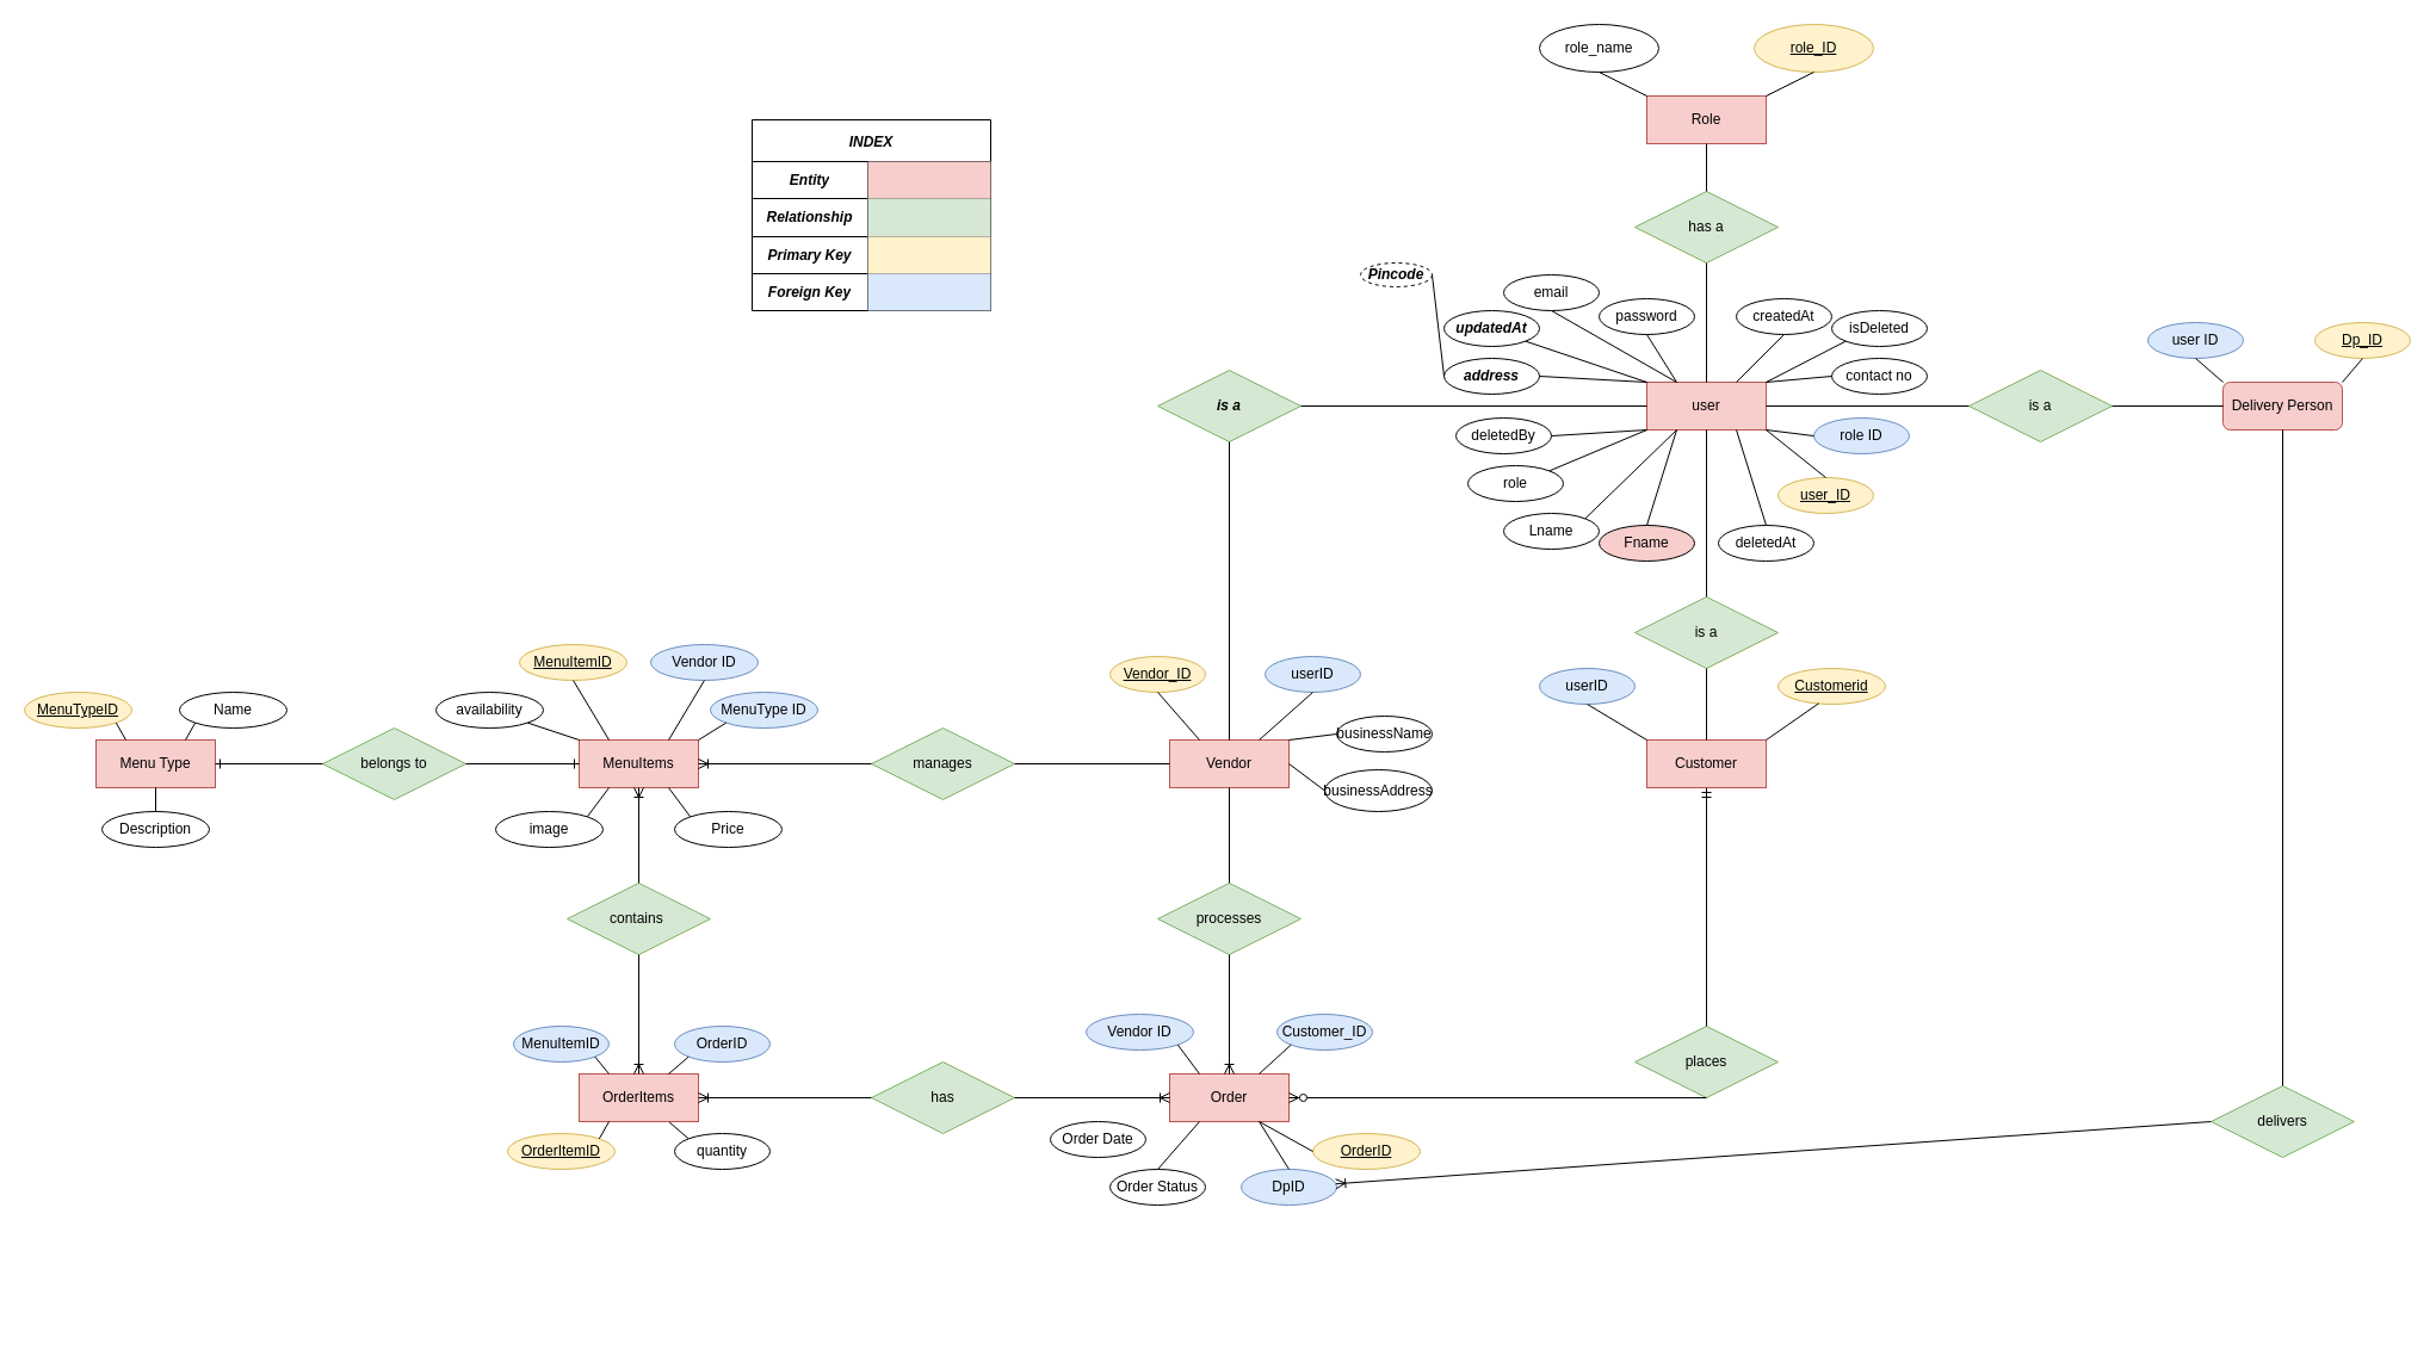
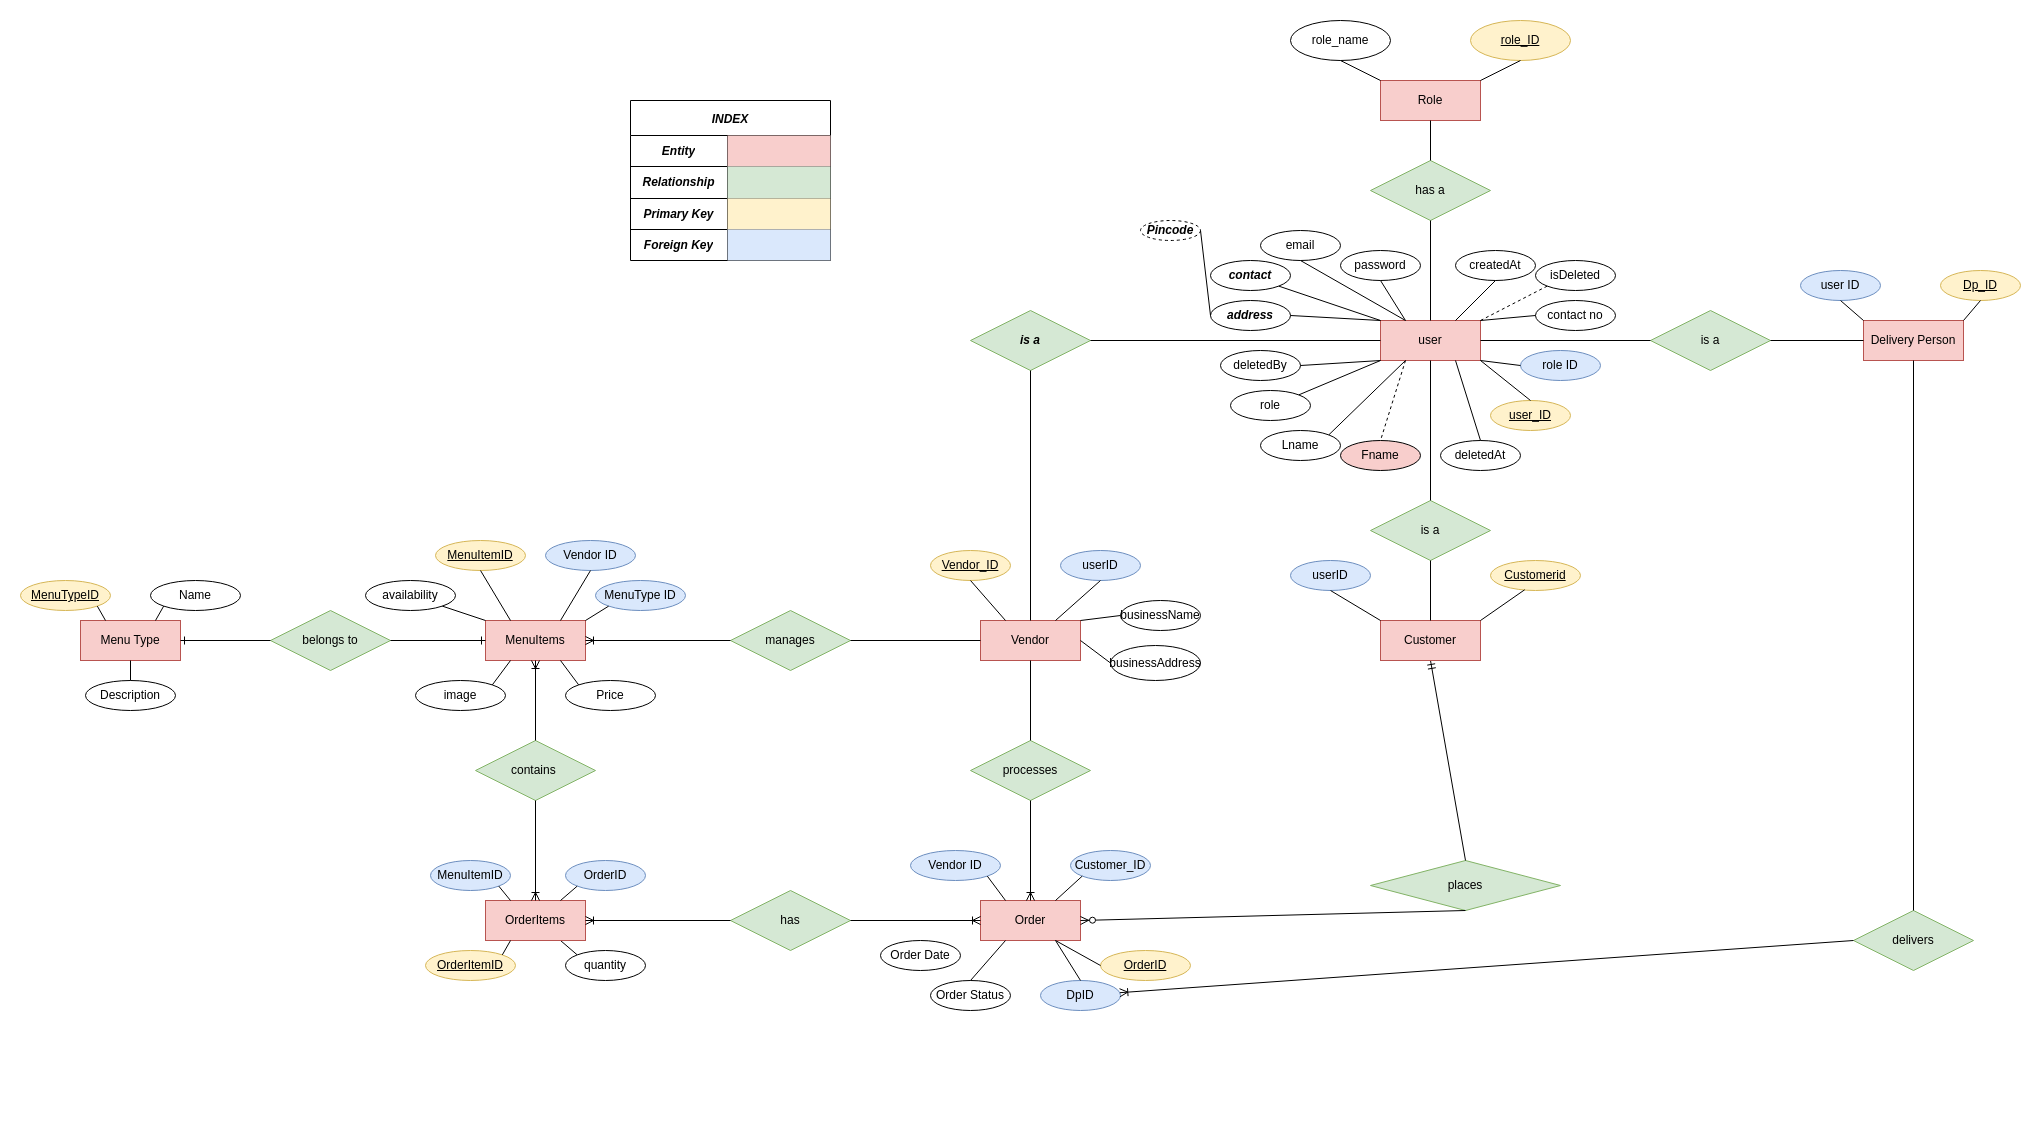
- <mxCell id="88" value="updatedAt" style="ellipse;whiteSpace=wrap;html=1;align=center;fontStyle=3" parent="1" vertex="1"><mxGeometry x="1210" y="260" width="80" height="30" as="geometry" /></mxCell>
+ <mxCell id="88" value="contact" style="ellipse;whiteSpace=wrap;html=1;align=center;fontStyle=3" parent="1" vertex="1"><mxGeometry x="1210" y="260" width="80" height="30" as="geometry" /></mxCell>
- <mxCell id="95" value="" style="endArrow=none;html=1;rounded=0;exitX=0;exitY=1;exitDx=0;exitDy=0;entryX=1;entryY=0;entryDx=0;entryDy=0;" parent="1" source="89" target="2" edge="1"><mxGeometry relative="1" as="geometry"><mxPoint x="1570" y="710" as="sourcePoint" /><mxPoint x="1730" y="710" as="targetPoint" /></mxGeometry></mxCell>
+ <mxCell id="95" value="" style="endArrow=none;html=1;rounded=0;exitX=0;exitY=1;exitDx=0;exitDy=0;entryX=1;entryY=0;entryDx=0;entryDy=0;dashed=1;" parent="1" source="89" target="2" edge="1"><mxGeometry relative="1" as="geometry"><mxPoint x="1570" y="710" as="sourcePoint" /><mxPoint x="1730" y="710" as="targetPoint" /></mxGeometry></mxCell>
- <mxCell id="22" value="Delivery Person" style="whiteSpace=wrap;html=1;align=center;fillColor=#f8cecc;strokeColor=#b85450;rounded=1;" parent="1" vertex="1"><mxGeometry x="1863" y="320" width="100" height="40" as="geometry" /></mxCell>
+ <mxCell id="22" value="Delivery Person" style="whiteSpace=wrap;html=1;align=center;fillColor=#f8cecc;strokeColor=#b85450;" parent="1" vertex="1"><mxGeometry x="1863" y="320" width="100" height="40" as="geometry" /></mxCell>
- <mxCell id="24" value="" style="endArrow=none;html=1;rounded=0;entryX=0.5;entryY=0;entryDx=0;entryDy=0;exitX=0.25;exitY=1;exitDx=0;exitDy=0;" parent="1" source="2" target="23" edge="1"><mxGeometry width="50" height="50" relative="1" as="geometry"><mxPoint x="1350" y="710" as="sourcePoint" /><mxPoint x="1200" y="745" as="targetPoint" /><Array as="points" /></mxGeometry></mxCell>
+ <mxCell id="24" value="" style="endArrow=none;html=1;rounded=0;entryX=0.5;entryY=0;entryDx=0;entryDy=0;exitX=0.25;exitY=1;exitDx=0;exitDy=0;dashed=1;" parent="1" source="2" target="23" edge="1"><mxGeometry width="50" height="50" relative="1" as="geometry"><mxPoint x="1350" y="710" as="sourcePoint" /><mxPoint x="1200" y="745" as="targetPoint" /><Array as="points" /></mxGeometry></mxCell>
- <mxCell id="9" value="places" style="shape=rhombus;perimeter=rhombusPerimeter;whiteSpace=wrap;html=1;align=center;fillColor=#d5e8d4;strokeColor=#82b366;" parent="1" vertex="1"><mxGeometry x="1370" y="860" width="120" height="60" as="geometry" /></mxCell>
+ <mxCell id="9" value="places" style="shape=rhombus;perimeter=rhombusPerimeter;whiteSpace=wrap;html=1;align=center;fillColor=#d5e8d4;strokeColor=#82b366;" parent="1" vertex="1"><mxGeometry x="1370" y="860" width="190" height="50" as="geometry" /></mxCell>
